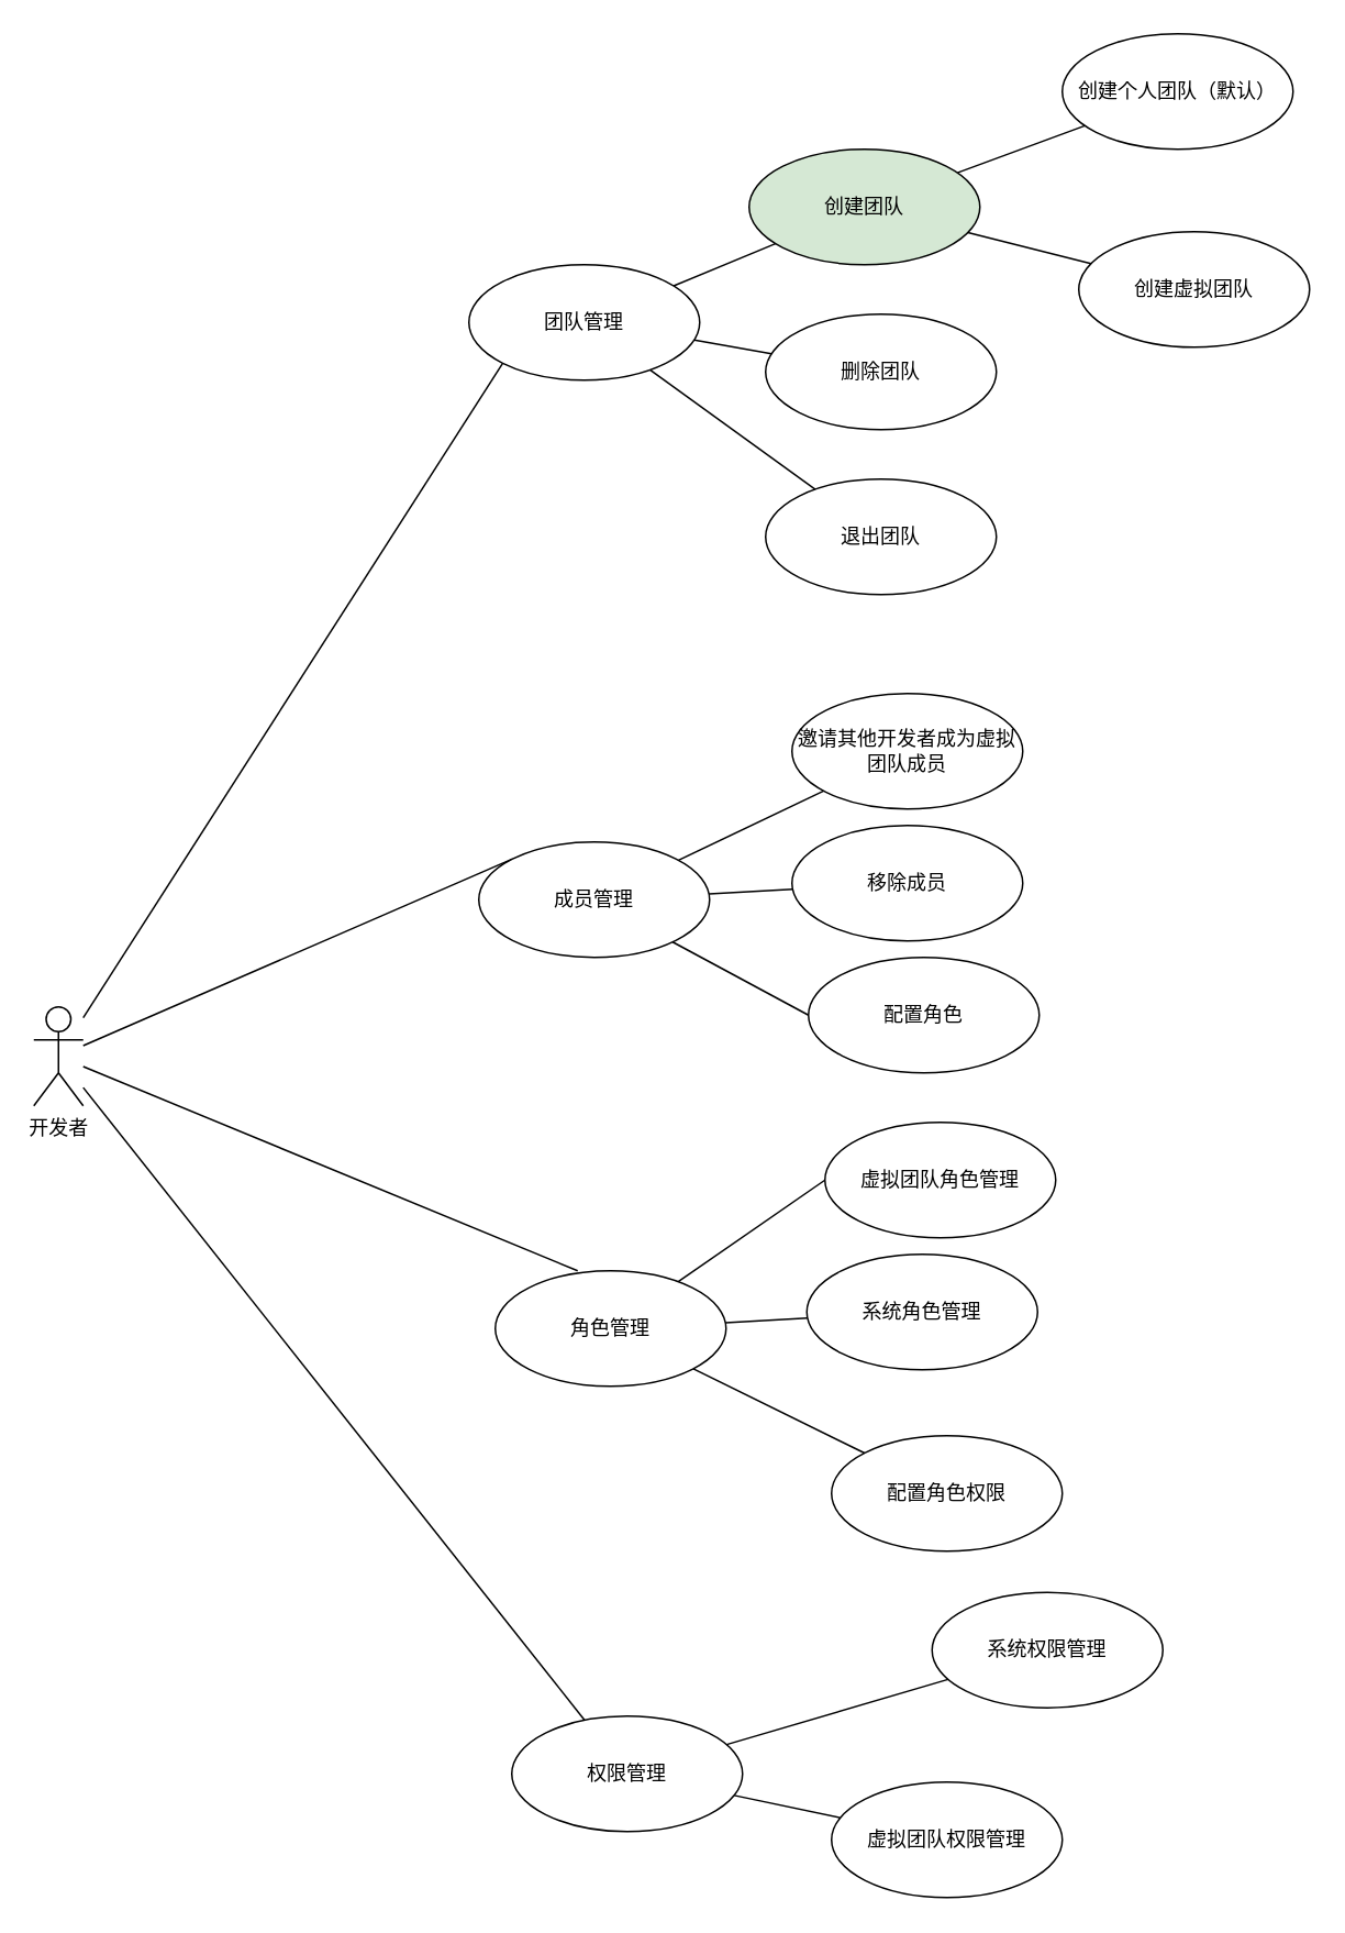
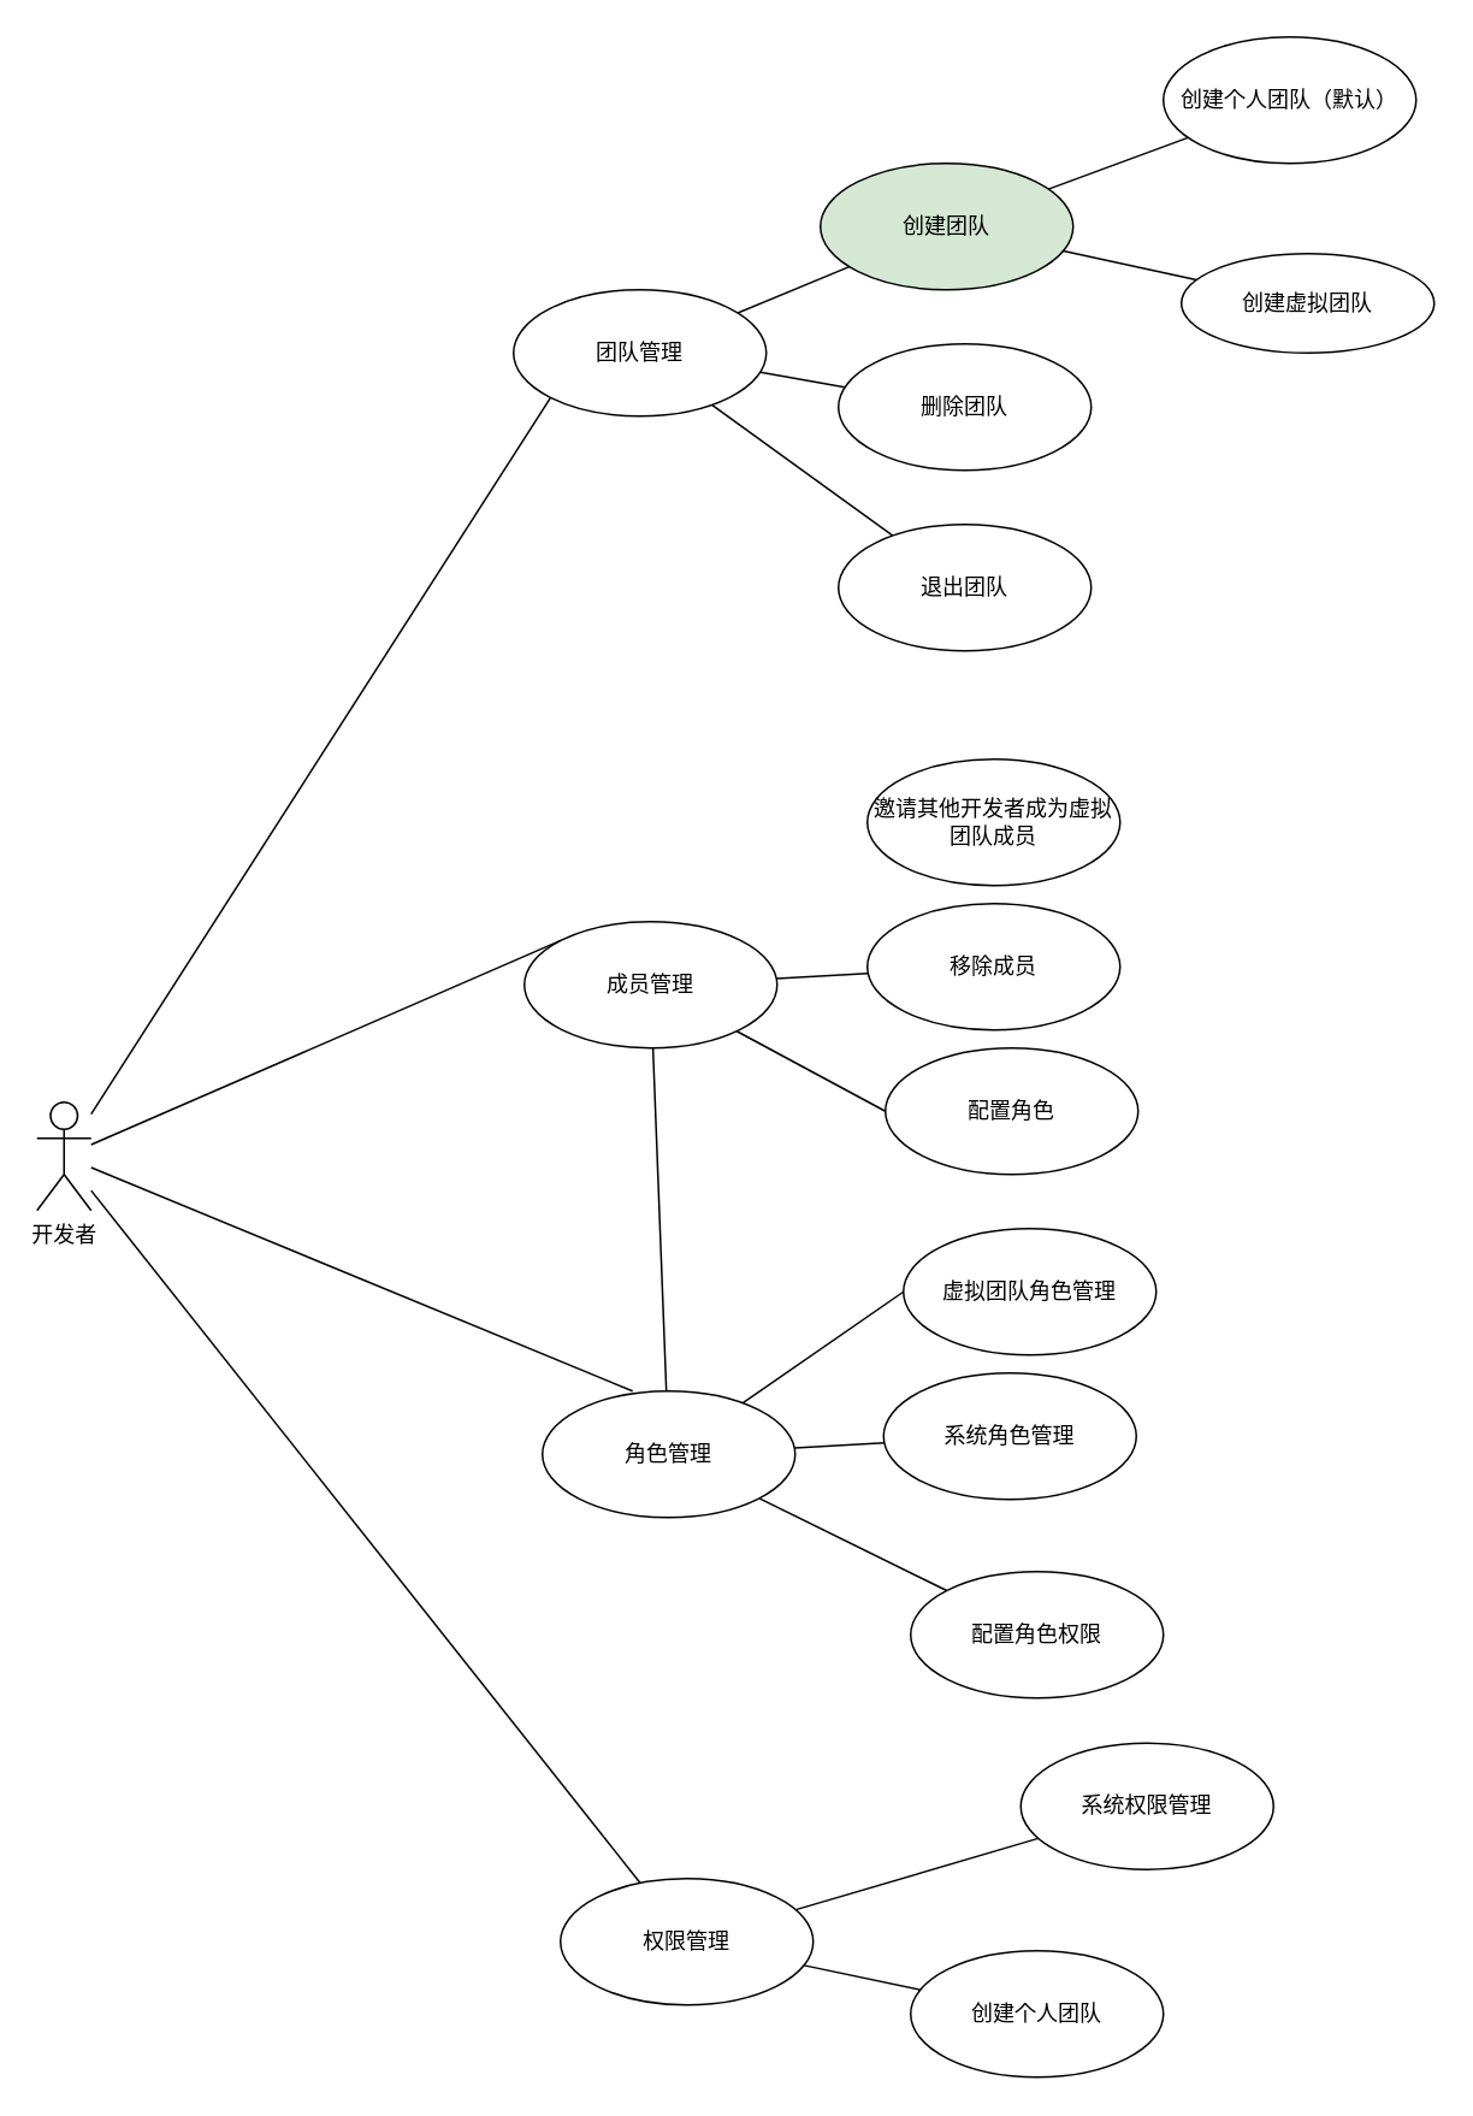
- <mxCell id="19" value="创建虚拟团队" style="ellipse;whiteSpace=wrap;html=1;" vertex="1" parent="1"><mxGeometry x="654" y="140" width="140" height="70" as="geometry" /></mxCell>
+ <mxCell id="19" value="创建虚拟团队" style="ellipse;whiteSpace=wrap;html=1;" vertex="1" parent="1"><mxGeometry x="654" y="140" width="140" height="55" as="geometry" /></mxCell>
- <mxCell id="23" style="edgeStyle=none;html=1;endArrow=none;endFill=0;" edge="1" parent="1" source="26" target="27"><mxGeometry relative="1" as="geometry" /></mxCell>
+ <mxCell id="23" style="edgeStyle=none;html=1;endArrow=none;endFill=0;" edge="1" parent="1" source="26" target="13"><mxGeometry relative="1" as="geometry" /></mxCell>
- <mxCell id="35" value="虚拟团队权限管理" style="ellipse;whiteSpace=wrap;html=1;" vertex="1" parent="1"><mxGeometry x="504" y="1080" width="140" height="70" as="geometry" /></mxCell>
+ <mxCell id="35" value="创建个人团队" style="ellipse;whiteSpace=wrap;html=1;" vertex="1" parent="1"><mxGeometry x="504" y="1080" width="140" height="70" as="geometry" /></mxCell>
